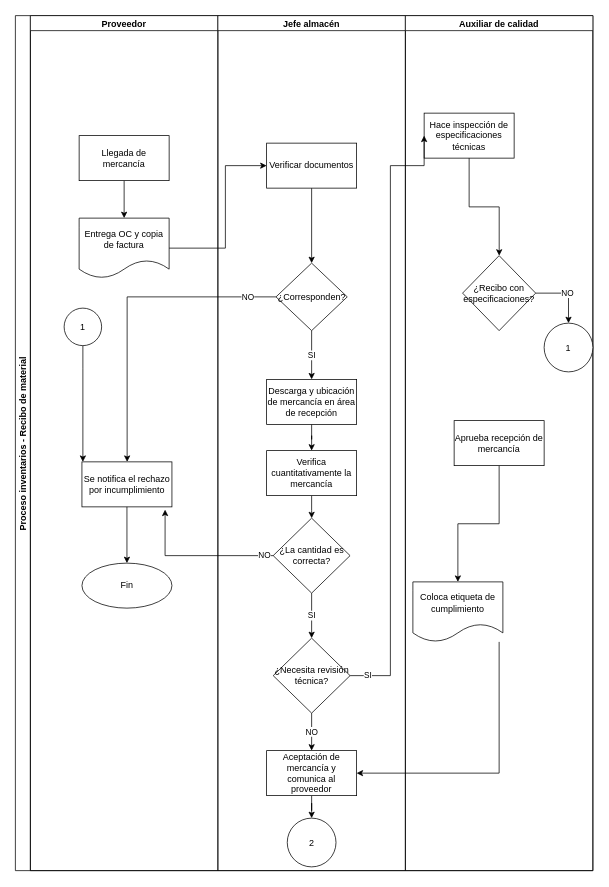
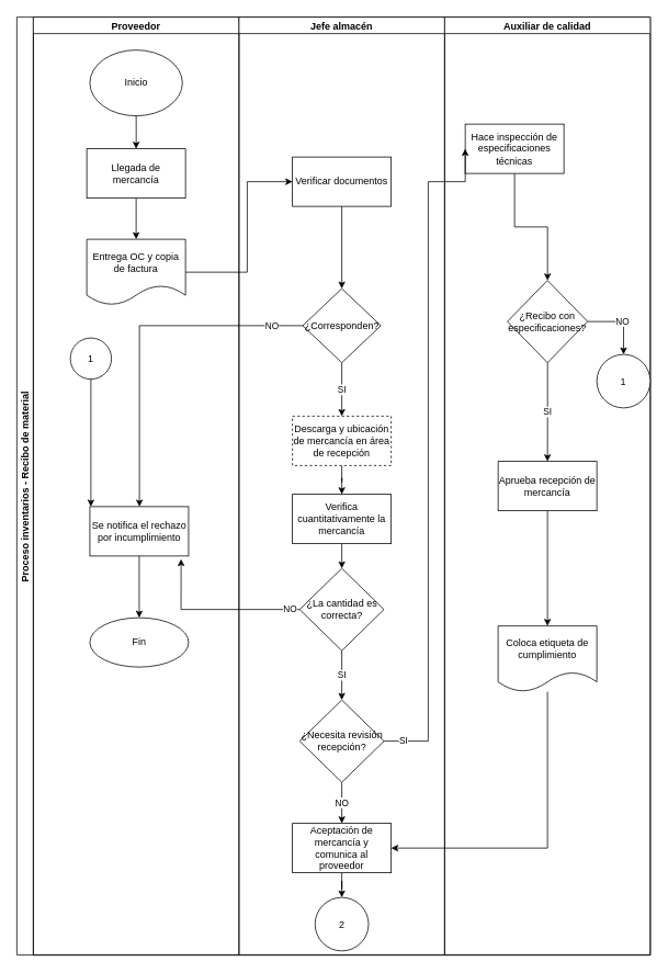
+ <mxCell id="4" value="Inicio" style="ellipse;whiteSpace=wrap;html=1;" vertex="1" parent="3"><mxGeometry x="68.75" y="40" width="112.5" height="80" as="geometry" /></mxCell>
+ <mxCell id="7" value="" style="edgeStyle=orthogonalEdgeStyle;rounded=0;orthogonalLoop=1;jettySize=auto;html=1;" edge="1" parent="3" source="4" target="6"><mxGeometry relative="1" as="geometry" /></mxCell>
+ <mxCell id="45" value="SI" style="edgeStyle=orthogonalEdgeStyle;rounded=0;orthogonalLoop=1;jettySize=auto;html=1;" edge="1" parent="1" source="33" target="44"><mxGeometry relative="1" as="geometry" /></mxCell>
- <mxCell id="19" value="Descarga y ubicación de mercancía en área de recepción" style="whiteSpace=wrap;html=1;" vertex="1" parent="14"><mxGeometry x="65" y="485" width="120" height="60" as="geometry" /></mxCell>
+ <mxCell id="19" value="Descarga y ubicación de mercancía en área de recepción" style="whiteSpace=wrap;html=1;dashed=1;" vertex="1" parent="14"><mxGeometry x="65" y="485" width="120" height="60" as="geometry" /></mxCell>
- <mxCell id="36" value="Coloca etiqueta de cumplimiento" style="shape=document;whiteSpace=wrap;html=1;boundedLbl=1;" vertex="1" parent="30"><mxGeometry x="10" y="755" width="120" height="80" as="geometry" /></mxCell>
+ <mxCell id="36" value="Coloca etiqueta de cumplimiento" style="shape=document;whiteSpace=wrap;html=1;boundedLbl=1;" vertex="1" parent="30"><mxGeometry x="65" y="740" width="120" height="80" as="geometry" /></mxCell>
- <mxCell id="29" value="¿Necesita revisión técnica?" style="rhombus;whiteSpace=wrap;html=1;" vertex="1" parent="14"><mxGeometry x="73.75" y="830" width="102.5" height="100" as="geometry" /></mxCell>
+ <mxCell id="29" value="¿Necesita revisión recepción?" style="rhombus;whiteSpace=wrap;html=1;" vertex="1" parent="14"><mxGeometry x="73.75" y="830" width="102.5" height="100" as="geometry" /></mxCell>
